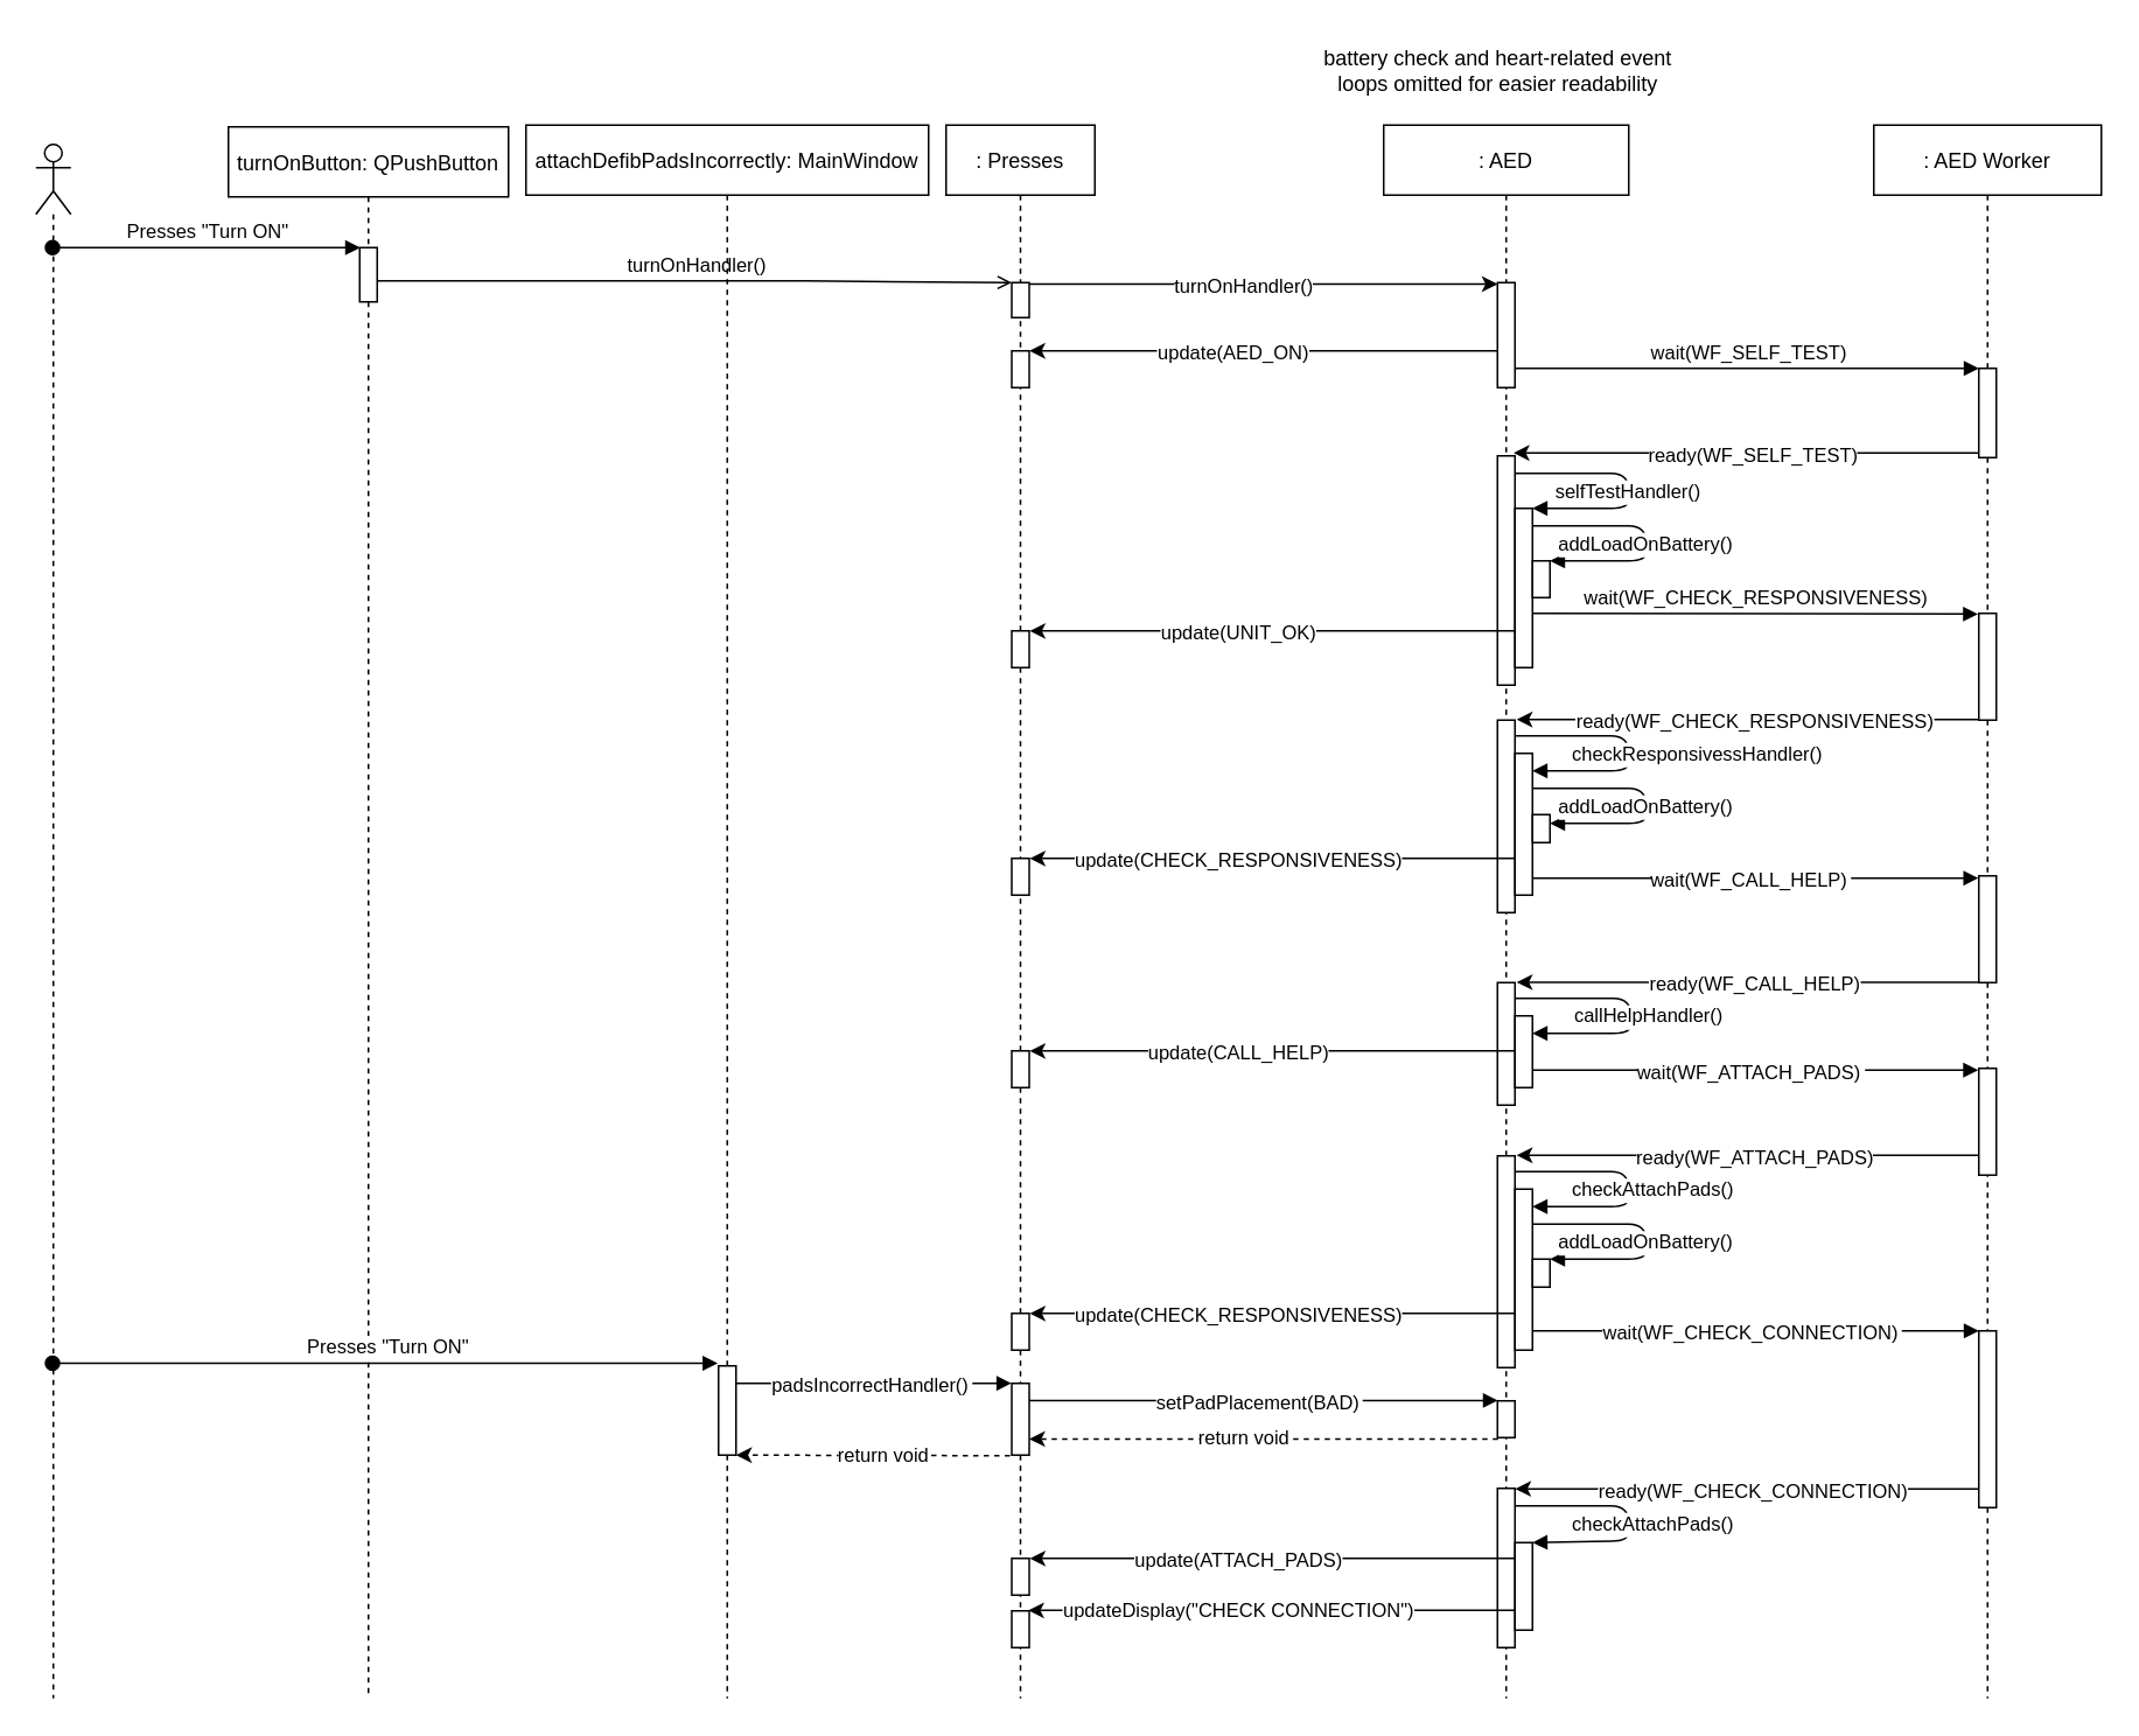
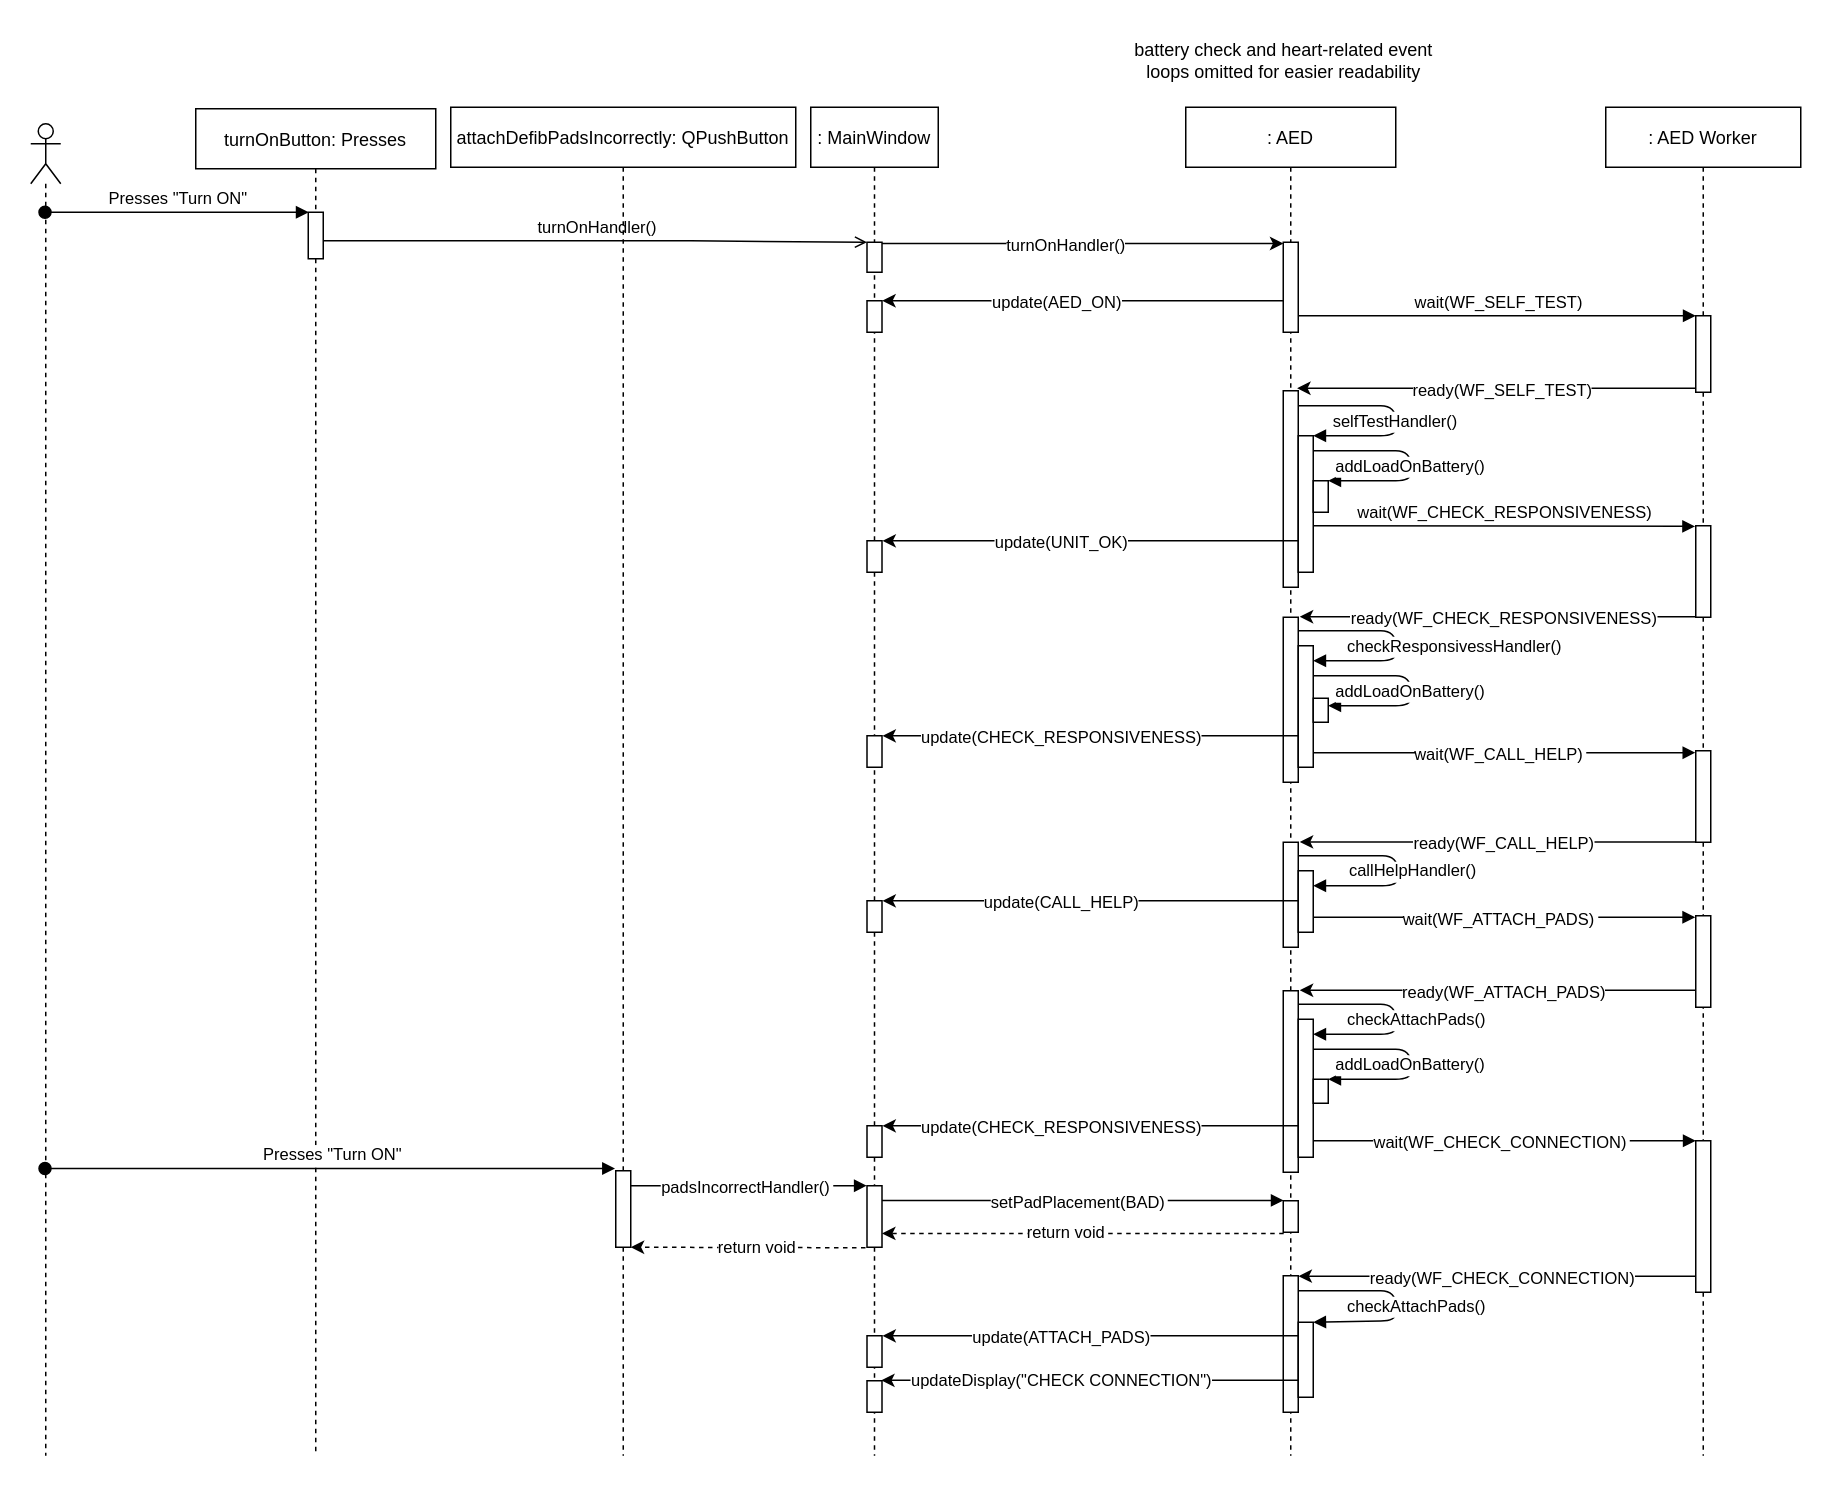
- <mxCell id="48" value="attachDefibPadsIncorrectly: MainWindow" style="shape=umlLifeline;perimeter=lifelinePerimeter;container=1;collapsible=0;recursiveResize=0;rounded=0;shadow=0;strokeWidth=1;" parent="1" vertex="1"><mxGeometry x="300" y="71" width="230" height="899" as="geometry" /></mxCell>
+ <mxCell id="48" value="attachDefibPadsIncorrectly: QPushButton" style="shape=umlLifeline;perimeter=lifelinePerimeter;container=1;collapsible=0;recursiveResize=0;rounded=0;shadow=0;strokeWidth=1;" parent="1" vertex="1"><mxGeometry x="300" y="71" width="230" height="899" as="geometry" /></mxCell>
- <mxCell id="2" value=": Presses" style="shape=umlLifeline;perimeter=lifelinePerimeter;container=1;collapsible=0;recursiveResize=0;rounded=0;shadow=0;strokeWidth=1;" parent="1" vertex="1"><mxGeometry x="540" y="71" width="85" height="899" as="geometry" /></mxCell>
+ <mxCell id="2" value=": MainWindow" style="shape=umlLifeline;perimeter=lifelinePerimeter;container=1;collapsible=0;recursiveResize=0;rounded=0;shadow=0;strokeWidth=1;" parent="1" vertex="1"><mxGeometry x="540" y="71" width="85" height="899" as="geometry" /></mxCell>
- <mxCell id="44" value="turnOnButton: QPushButton" style="shape=umlLifeline;perimeter=lifelinePerimeter;container=1;collapsible=0;recursiveResize=0;rounded=0;shadow=0;strokeWidth=1;" parent="1" vertex="1"><mxGeometry x="130" y="72" width="160" height="898" as="geometry" /></mxCell>
+ <mxCell id="44" value="turnOnButton: Presses" style="shape=umlLifeline;perimeter=lifelinePerimeter;container=1;collapsible=0;recursiveResize=0;rounded=0;shadow=0;strokeWidth=1;" parent="1" vertex="1"><mxGeometry x="130" y="72" width="160" height="898" as="geometry" /></mxCell>
